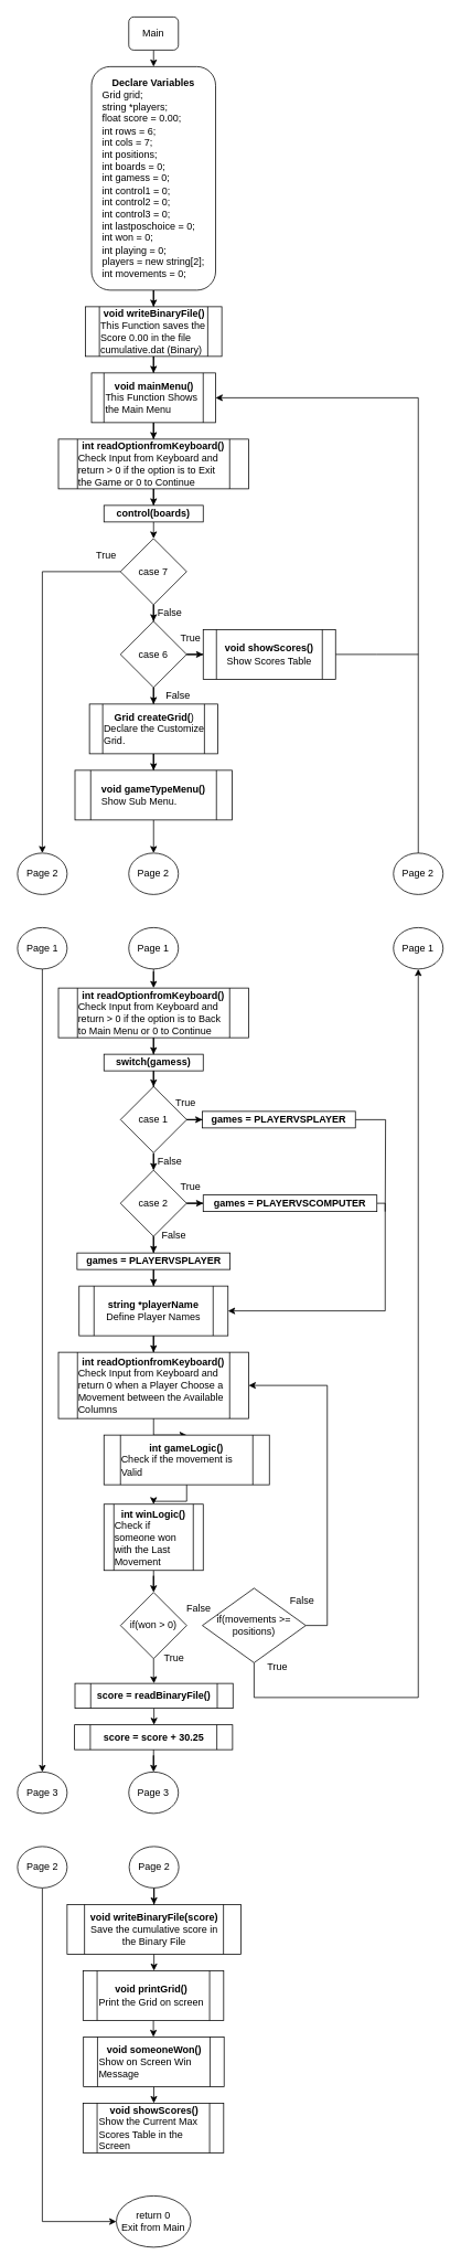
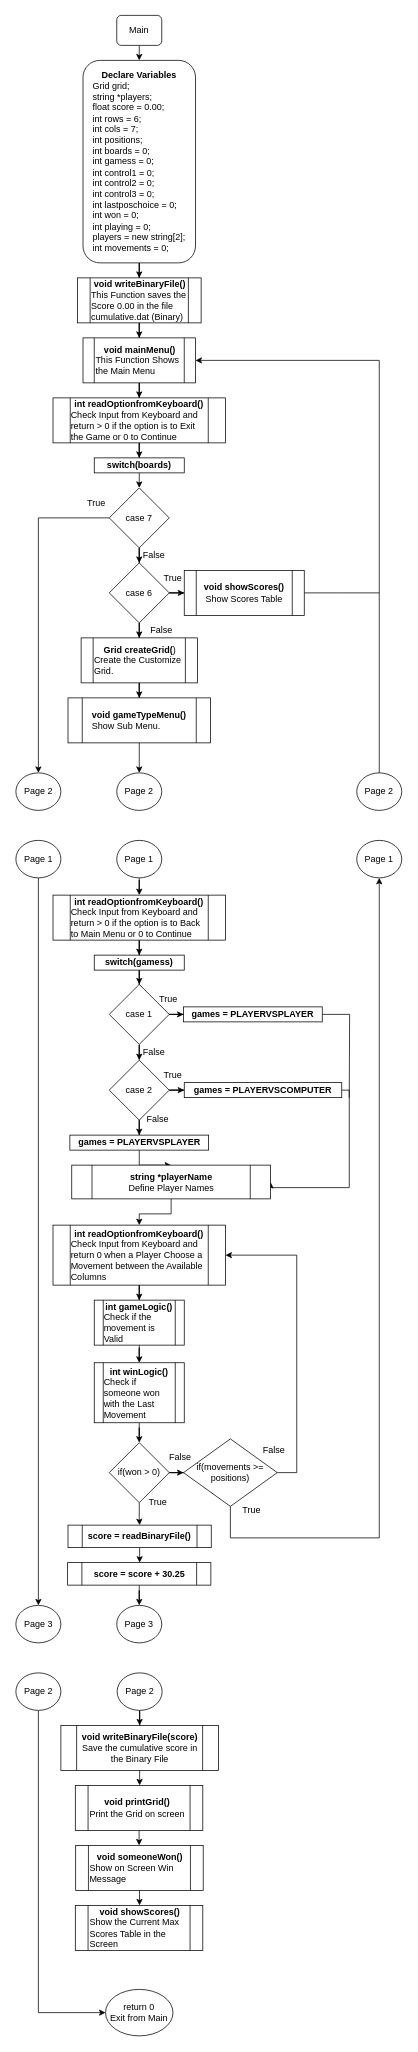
- <mxCell id="16" value="&lt;b&gt;control(boards)&lt;/b&gt;" style="rounded=0;whiteSpace=wrap;html=1;" vertex="1" parent="1"><mxGeometry x="125" y="610" width="120" height="20" as="geometry" /></mxCell>
+ <mxCell id="16" value="&lt;b&gt;switch(boards)&lt;/b&gt;" style="rounded=0;whiteSpace=wrap;html=1;" vertex="1" parent="1"><mxGeometry x="125" y="610" width="120" height="20" as="geometry" /></mxCell>
- <mxCell id="27" value="&lt;div&gt;&lt;b&gt;Grid createGrid(&lt;/b&gt;&lt;span&gt;)&lt;/span&gt;&lt;/div&gt;&lt;div style=&quot;text-align: left&quot;&gt;&lt;span&gt;Declare the Customize Grid.&lt;/span&gt;&lt;/div&gt;" style="shape=process;whiteSpace=wrap;html=1;backgroundOutline=1;" vertex="1" parent="1"><mxGeometry x="107.5" y="850" width="155" height="60" as="geometry" /></mxCell>
+ <mxCell id="27" value="&lt;div&gt;&lt;b&gt;Grid createGrid(&lt;/b&gt;&lt;span&gt;)&lt;/span&gt;&lt;/div&gt;&lt;div style=&quot;text-align: left&quot;&gt;&lt;span&gt;Create the Customize Grid.&lt;/span&gt;&lt;/div&gt;" style="shape=process;whiteSpace=wrap;html=1;backgroundOutline=1;" vertex="1" parent="1"><mxGeometry x="107.5" y="850" width="155" height="60" as="geometry" /></mxCell>
- <mxCell id="51" value="&lt;b&gt;string *playerName&lt;/b&gt;&lt;br&gt;&lt;div style=&quot;text-align: left&quot;&gt;&lt;span&gt;Define Player Names&lt;/span&gt;&lt;/div&gt;" style="shape=process;whiteSpace=wrap;html=1;backgroundOutline=1;" vertex="1" parent="1"><mxGeometry x="95" y="1553" width="180" height="60" as="geometry" /></mxCell>
+ <mxCell id="51" value="&lt;b&gt;string *playerName&lt;/b&gt;&lt;br&gt;&lt;div style=&quot;text-align: left&quot;&gt;&lt;span&gt;Define Player Names&lt;/span&gt;&lt;/div&gt;" style="shape=process;whiteSpace=wrap;html=1;backgroundOutline=1;" vertex="1" parent="1"><mxGeometry x="95" y="1553" width="265" height="45" as="geometry" /></mxCell>
- <mxCell id="55" value="&lt;b&gt;int gameLogic()&lt;/b&gt;&lt;br&gt;&lt;div style=&quot;text-align: left&quot;&gt;&lt;span&gt;Check if the movement is Valid&lt;/span&gt;&lt;/div&gt;" style="shape=process;whiteSpace=wrap;html=1;backgroundOutline=1;" vertex="1" parent="1"><mxGeometry x="125" y="1733" width="200" height="60" as="geometry" /></mxCell>
+ <mxCell id="55" value="&lt;b&gt;int gameLogic()&lt;/b&gt;&lt;br&gt;&lt;div style=&quot;text-align: left&quot;&gt;&lt;span&gt;Check if the movement is Valid&lt;/span&gt;&lt;/div&gt;" style="shape=process;whiteSpace=wrap;html=1;backgroundOutline=1;" vertex="1" parent="1"><mxGeometry x="125" y="1733" width="120" height="60" as="geometry" /></mxCell>
+ <mxCell id="58" style="edgeStyle=orthogonalEdgeStyle;rounded=0;orthogonalLoop=1;jettySize=auto;html=1;entryX=0;entryY=0.5;entryDx=0;entryDy=0;" edge="1" parent="1" source="60" target="65"><mxGeometry relative="1" as="geometry" /></mxCell>
